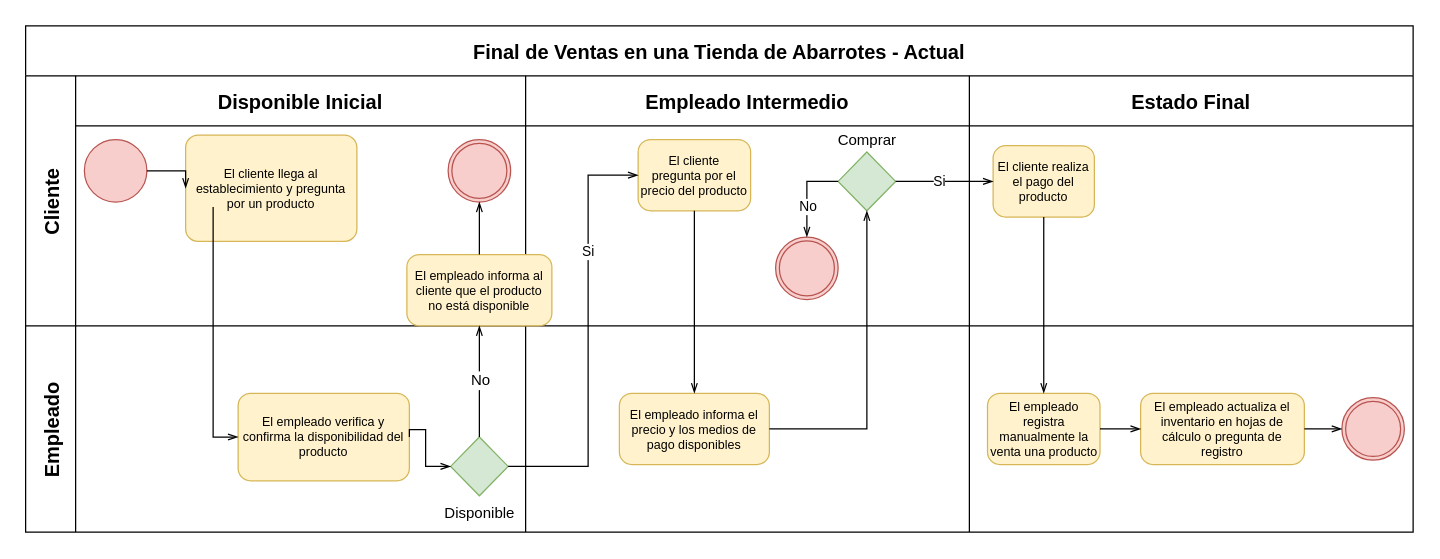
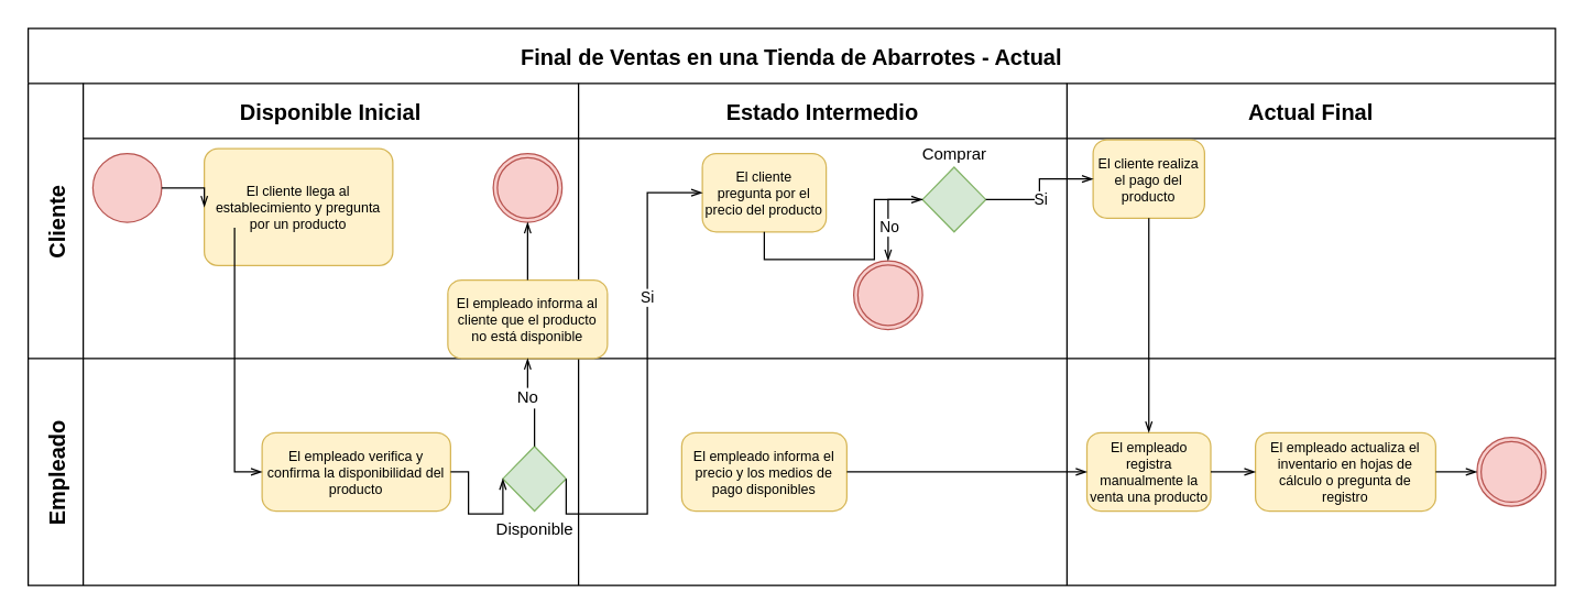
- <mxCell id="11" value="Empleado Intermedio" style="swimlane;swimlaneHead=0;swimlaneBody=0;fontStyle=1;strokeColor=inherit;connectable=0;fillColor=none;startSize=40;collapsible=0;recursiveResize=0;expand=0;fontSize=16;" parent="3" vertex="1"><mxGeometry x="400" width="355" height="200" as="geometry"><mxRectangle width="355" height="200" as="alternateBounds" /></mxGeometry></mxCell>
+ <mxCell id="11" value="Estado Intermedio" style="swimlane;swimlaneHead=0;swimlaneBody=0;fontStyle=1;strokeColor=inherit;connectable=0;fillColor=none;startSize=40;collapsible=0;recursiveResize=0;expand=0;fontSize=16;" parent="3" vertex="1"><mxGeometry x="400" width="355" height="200" as="geometry"><mxRectangle width="355" height="200" as="alternateBounds" /></mxGeometry></mxCell>
- <mxCell id="17" value="Estado Final" style="swimlane;swimlaneHead=0;swimlaneBody=0;fontStyle=1;strokeColor=inherit;connectable=0;fillColor=none;startSize=40;collapsible=0;recursiveResize=0;expand=0;fontSize=16;" parent="3" vertex="1"><mxGeometry x="755" width="355" height="200" as="geometry"><mxRectangle width="355" height="200" as="alternateBounds" /></mxGeometry></mxCell>
+ <mxCell id="17" value="Actual Final" style="swimlane;swimlaneHead=0;swimlaneBody=0;fontStyle=1;strokeColor=inherit;connectable=0;fillColor=none;startSize=40;collapsible=0;recursiveResize=0;expand=0;fontSize=16;" parent="3" vertex="1"><mxGeometry x="755" width="355" height="200" as="geometry"><mxRectangle width="355" height="200" as="alternateBounds" /></mxGeometry></mxCell>
- <mxCell id="18" value="El cliente realiza el pago del producto" style="points=[[0.25,0,0],[0.5,0,0],[0.75,0,0],[1,0.25,0],[1,0.5,0],[1,0.75,0],[0.75,1,0],[0.5,1,0],[0.25,1,0],[0,0.75,0],[0,0.5,0],[0,0.25,0]];shape=mxgraph.bpmn.task;whiteSpace=wrap;rectStyle=rounded;size=10;html=1;container=1;expand=0;collapsible=0;taskMarker=abstract;fontSize=10;fillColor=#fff2cc;strokeColor=#d6b656;" vertex="1" parent="17"><mxGeometry x="19" y="56" width="81" height="57" as="geometry" /></mxCell>
+ <mxCell id="18" value="El cliente realiza el pago del producto" style="points=[[0.25,0,0],[0.5,0,0],[0.75,0,0],[1,0.25,0],[1,0.5,0],[1,0.75,0],[0.75,1,0],[0.5,1,0],[0.25,1,0],[0,0.75,0],[0,0.5,0],[0,0.25,0]];shape=mxgraph.bpmn.task;whiteSpace=wrap;rectStyle=rounded;size=10;html=1;container=1;expand=0;collapsible=0;taskMarker=abstract;fontSize=10;fillColor=#fff2cc;strokeColor=#d6b656;" vertex="1" parent="17"><mxGeometry x="19" y="41" width="81" height="57" as="geometry" /></mxCell>
- <mxCell id="39" style="edgeStyle=orthogonalEdgeStyle;rounded=0;orthogonalLoop=1;jettySize=auto;html=1;exitX=0.5;exitY=1;exitDx=0;exitDy=0;exitPerimeter=0;entryX=0.5;entryY=0;entryDx=0;entryDy=0;entryPerimeter=0;endArrow=openThin;endFill=0;" edge="1" parent="2" source="12" target="27"><mxGeometry relative="1" as="geometry" /></mxCell>
+ <mxCell id="39" style="edgeStyle=orthogonalEdgeStyle;rounded=0;orthogonalLoop=1;jettySize=auto;html=1;exitX=0.5;exitY=1;exitDx=0;exitDy=0;exitPerimeter=0;endArrow=openThin;endFill=0;" edge="1" parent="2" source="12" target="13"><mxGeometry relative="1" as="geometry" /></mxCell>
- <mxCell id="41" style="edgeStyle=orthogonalEdgeStyle;rounded=0;orthogonalLoop=1;jettySize=auto;html=1;exitX=1;exitY=0.5;exitDx=0;exitDy=0;exitPerimeter=0;entryX=0.5;entryY=1;entryDx=0;entryDy=0;entryPerimeter=0;endArrow=openThin;endFill=0;" edge="1" parent="2" source="27" target="13"><mxGeometry relative="1" as="geometry" /></mxCell>
+ <mxCell id="41" style="edgeStyle=orthogonalEdgeStyle;rounded=0;orthogonalLoop=1;jettySize=auto;html=1;exitX=1;exitY=0.5;exitDx=0;exitDy=0;exitPerimeter=0;endArrow=openThin;endFill=0;" edge="1" parent="2" source="27" target="30"><mxGeometry relative="1" as="geometry" /></mxCell>
- <mxCell id="23" value="El empleado verifica y confirma la disponibilidad del producto" style="points=[[0.25,0,0],[0.5,0,0],[0.75,0,0],[1,0.25,0],[1,0.5,0],[1,0.75,0],[0.75,1,0],[0.5,1,0],[0.25,1,0],[0,0.75,0],[0,0.5,0],[0,0.25,0]];shape=mxgraph.bpmn.task;whiteSpace=wrap;rectStyle=rounded;size=10;html=1;container=1;expand=0;collapsible=0;taskMarker=abstract;fontSize=10;fillColor=#fff2cc;strokeColor=#d6b656;" vertex="1" parent="22"><mxGeometry x="130" y="54" width="137" height="70" as="geometry" /></mxCell>
+ <mxCell id="23" value="El empleado verifica y confirma la disponibilidad del producto" style="points=[[0.25,0,0],[0.5,0,0],[0.75,0,0],[1,0.25,0],[1,0.5,0],[1,0.75,0],[0.75,1,0],[0.5,1,0],[0.25,1,0],[0,0.75,0],[0,0.5,0],[0,0.25,0]];shape=mxgraph.bpmn.task;whiteSpace=wrap;rectStyle=rounded;size=10;html=1;container=1;expand=0;collapsible=0;taskMarker=abstract;fontSize=10;fillColor=#fff2cc;strokeColor=#d6b656;" vertex="1" parent="22"><mxGeometry x="130" y="54" width="137" height="57" as="geometry" /></mxCell>
- <mxCell id="24" value="Disponible" style="points=[[0.25,0.25,0],[0.5,0,0],[0.75,0.25,0],[1,0.5,0],[0.75,0.75,0],[0.5,1,0],[0.25,0.75,0],[0,0.5,0]];shape=mxgraph.bpmn.gateway2;html=1;verticalLabelPosition=bottom;labelBackgroundColor=#ffffff;verticalAlign=top;align=center;perimeter=rhombusPerimeter;outlineConnect=0;outline=none;symbol=none;fillColor=#d5e8d4;strokeColor=#82b366;" parent="22" vertex="1"><mxGeometry x="300" y="89" width="46" height="47" as="geometry" /></mxCell>
+ <mxCell id="24" value="Disponible" style="points=[[0.25,0.25,0],[0.5,0,0],[0.75,0.25,0],[1,0.5,0],[0.75,0.75,0],[0.5,1,0],[0.25,0.75,0],[0,0.5,0]];shape=mxgraph.bpmn.gateway2;html=1;verticalLabelPosition=bottom;labelBackgroundColor=#ffffff;verticalAlign=top;align=center;perimeter=rhombusPerimeter;outlineConnect=0;outline=none;symbol=none;fillColor=#d5e8d4;strokeColor=#82b366;" parent="22" vertex="1"><mxGeometry x="305" y="64" width="46" height="47" as="geometry" /></mxCell>
